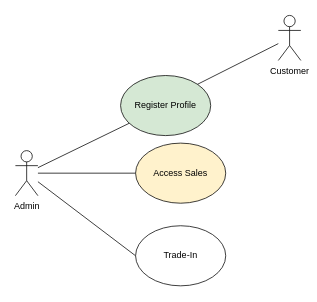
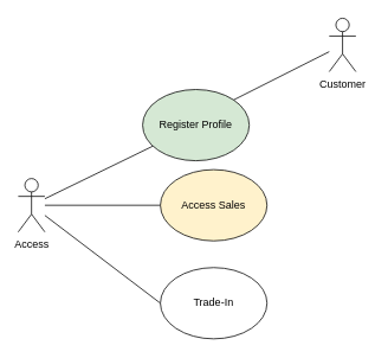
- <mxCell id="5" value="Admin&lt;br&gt;" style="shape=umlActor;verticalLabelPosition=bottom;verticalAlign=top;html=1;outlineConnect=0;" parent="1" vertex="1"><mxGeometry x="20" y="200" width="30" height="60" as="geometry" /></mxCell>
+ <mxCell id="5" value="Access&lt;br&gt;" style="shape=umlActor;verticalLabelPosition=bottom;verticalAlign=top;html=1;outlineConnect=0;" parent="1" vertex="1"><mxGeometry x="20" y="200" width="30" height="60" as="geometry" /></mxCell>
